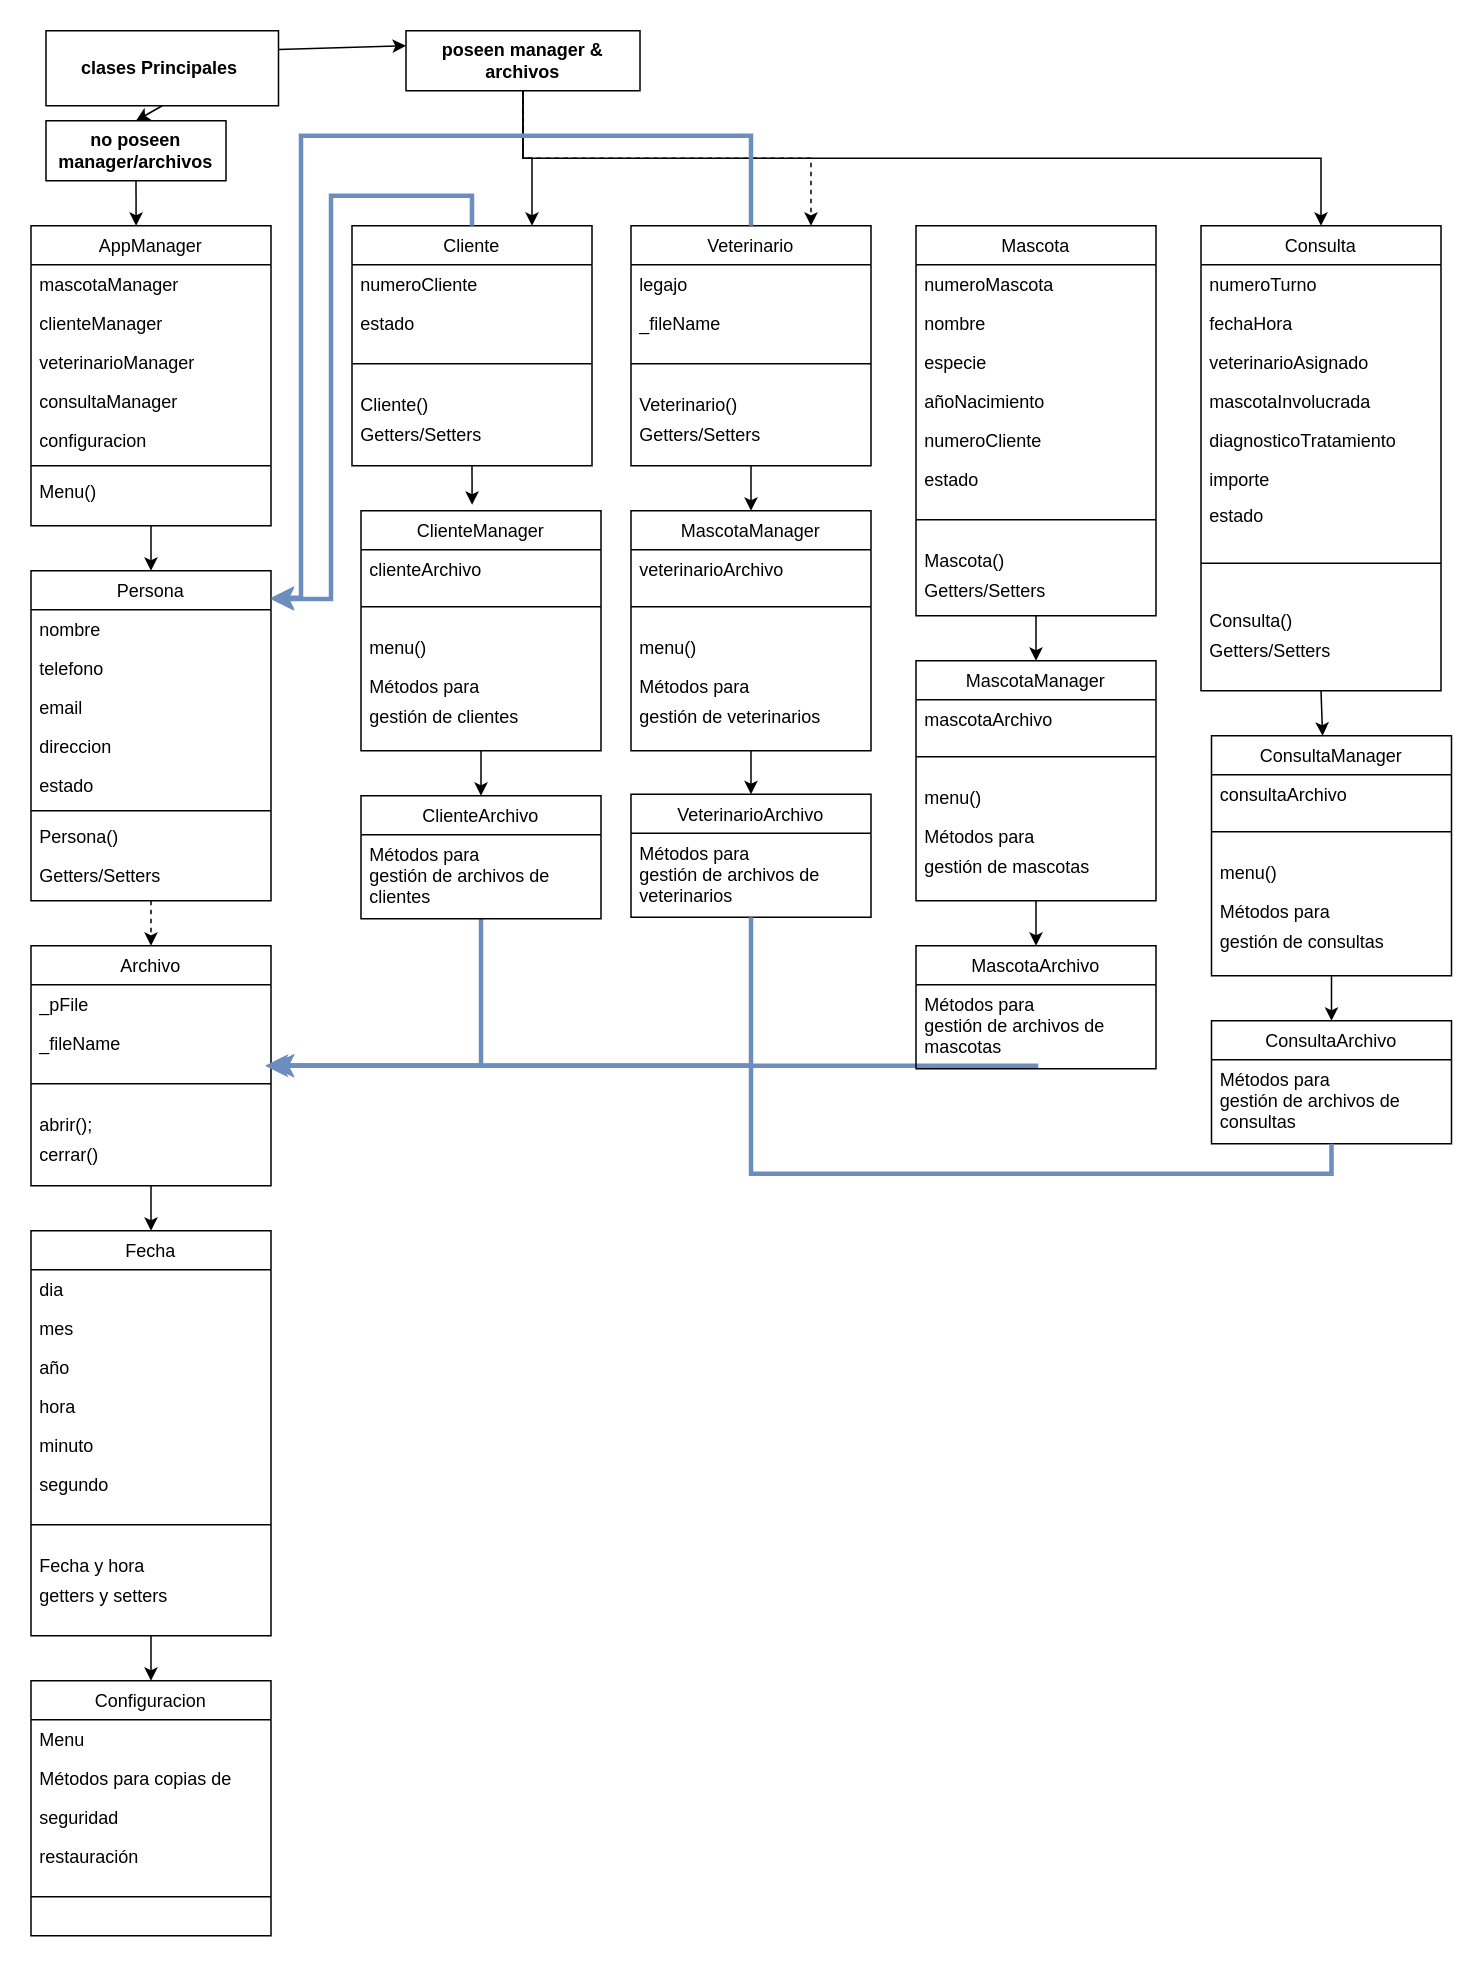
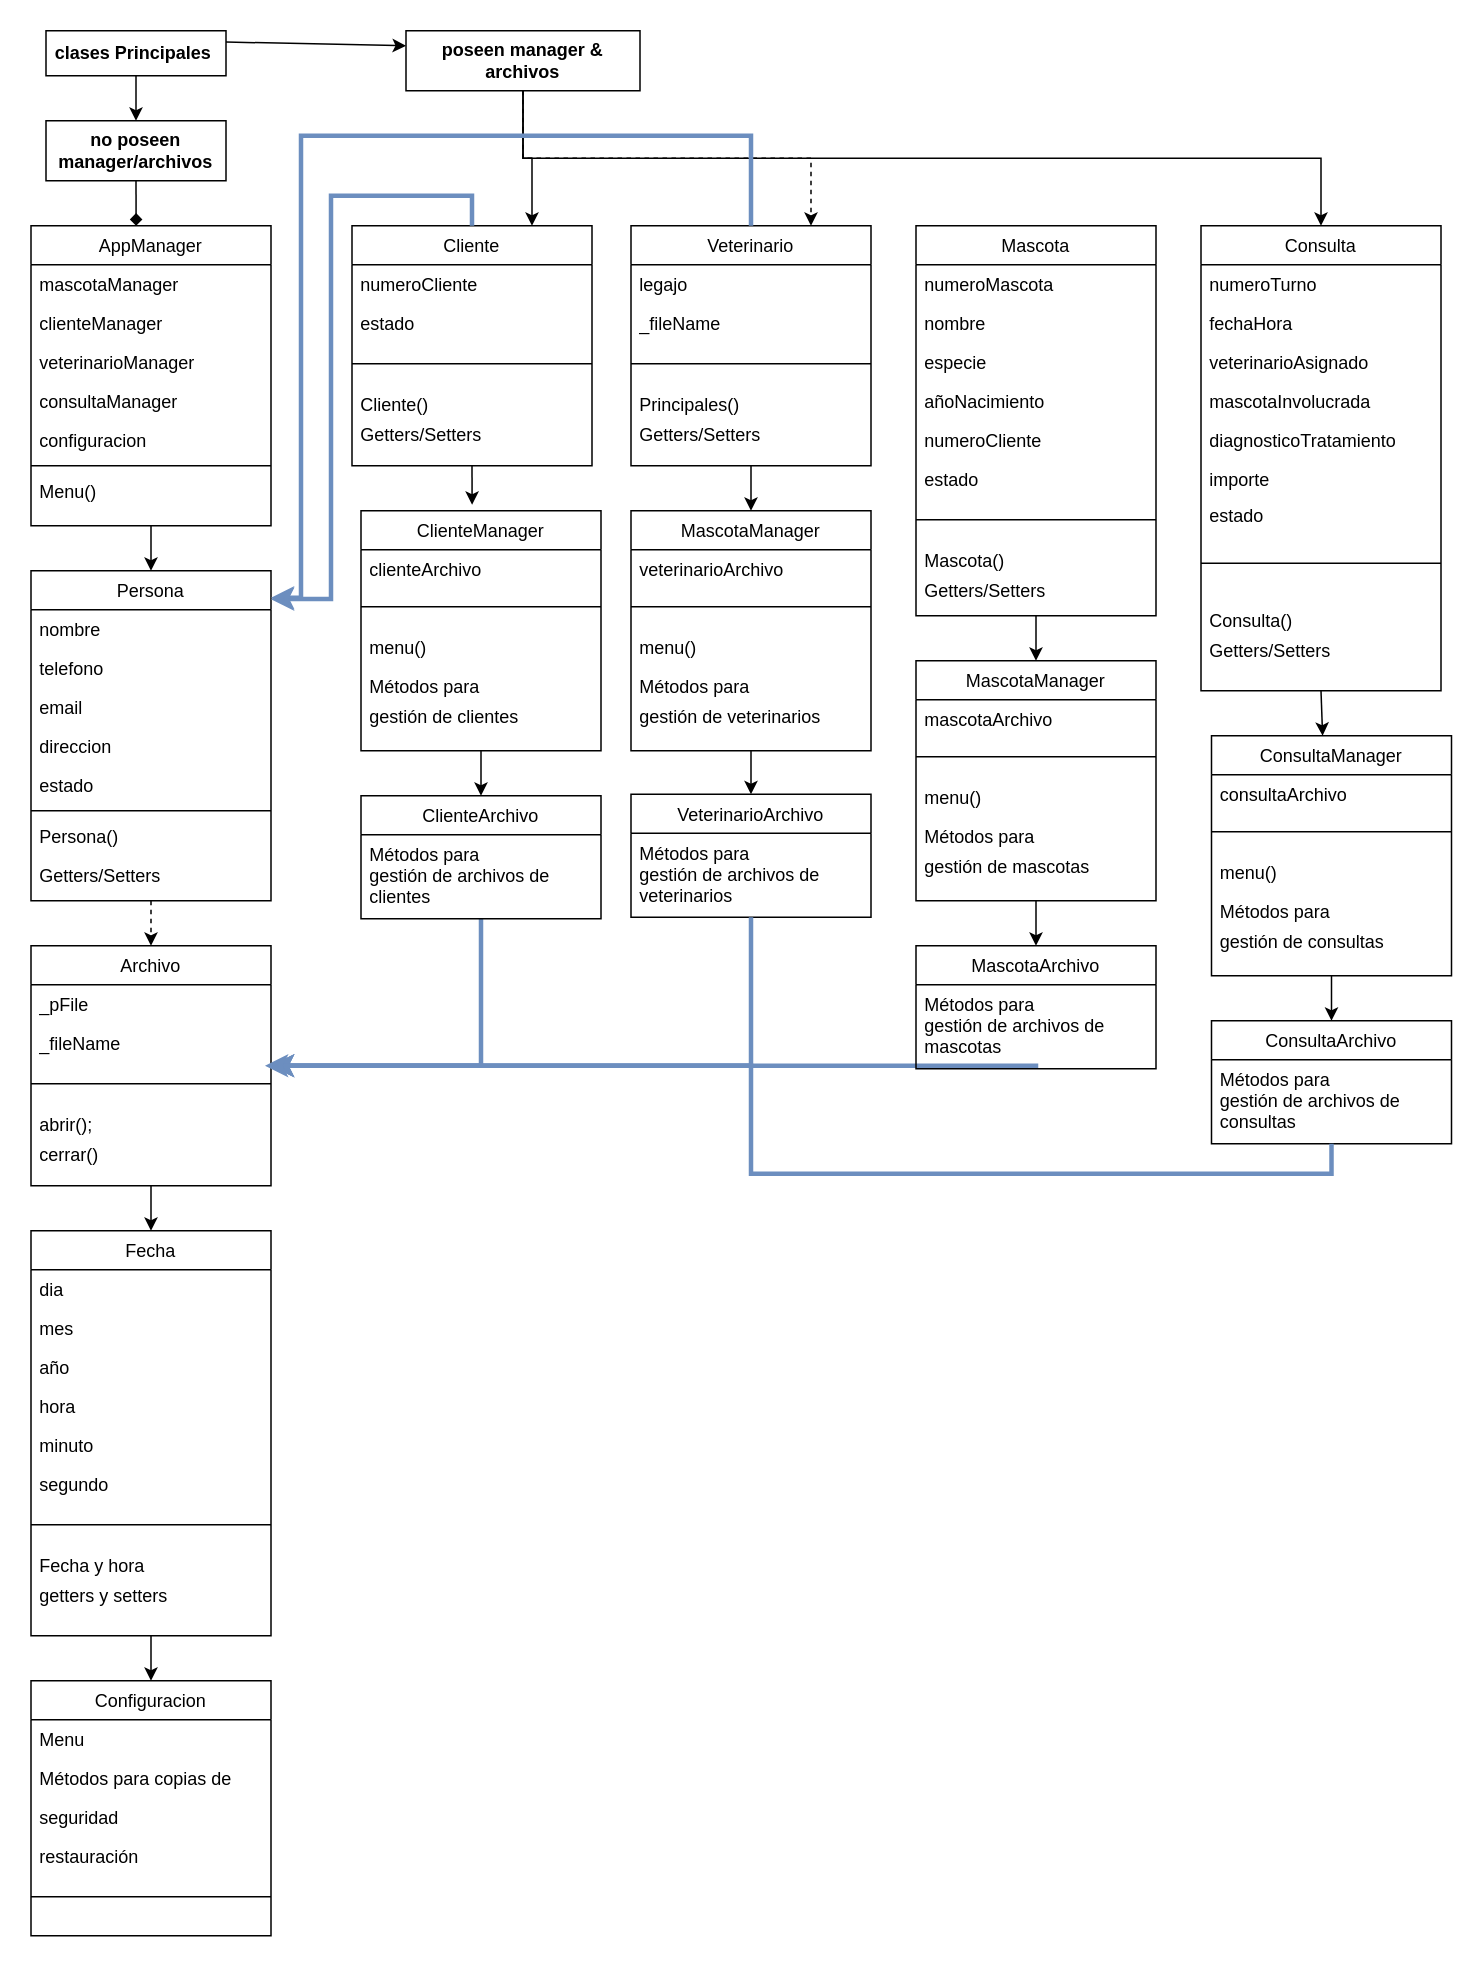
- <mxCell id="15" value="&lt;b&gt;clases Principales&amp;nbsp;&lt;/b&gt;" style="rounded=0;whiteSpace=wrap;html=1;" vertex="1" parent="1"><mxGeometry x="30" y="20" width="155" height="50" as="geometry" /></mxCell>
+ <mxCell id="15" value="&lt;b&gt;clases Principales&amp;nbsp;&lt;/b&gt;" style="rounded=0;whiteSpace=wrap;html=1;" vertex="1" parent="1"><mxGeometry x="30" y="20" width="120" height="30" as="geometry" /></mxCell>
- <mxCell id="92" style="edgeStyle=none;rounded=0;orthogonalLoop=1;jettySize=auto;html=1;exitX=0.5;exitY=1;exitDx=0;exitDy=0;entryX=0.438;entryY=0;entryDx=0;entryDy=0;entryPerimeter=0;elbow=vertical;" edge="1" parent="1" source="85" target="17"><mxGeometry relative="1" as="geometry" /></mxCell>
+ <mxCell id="92" style="edgeStyle=none;rounded=0;orthogonalLoop=1;jettySize=auto;html=1;exitX=0.5;exitY=1;exitDx=0;exitDy=0;entryX=0.438;entryY=0;entryDx=0;entryDy=0;entryPerimeter=0;elbow=vertical;endArrow=diamond;" edge="1" parent="1" source="85" target="17"><mxGeometry relative="1" as="geometry" /></mxCell>
- <mxCell id="77" value="Veterinario()&#10;" style="text;align=left;verticalAlign=top;spacingLeft=4;spacingRight=4;overflow=hidden;rotatable=0;points=[[0,0.5],[1,0.5]];portConstraint=eastwest;" vertex="1" parent="73"><mxGeometry y="106" width="160" height="20" as="geometry" /></mxCell>
+ <mxCell id="77" value="Principales()&#10;" style="text;align=left;verticalAlign=top;spacingLeft=4;spacingRight=4;overflow=hidden;rotatable=0;points=[[0,0.5],[1,0.5]];portConstraint=eastwest;" vertex="1" parent="73"><mxGeometry y="106" width="160" height="20" as="geometry" /></mxCell>
